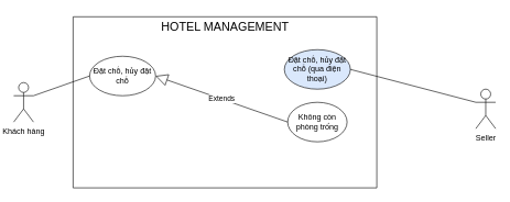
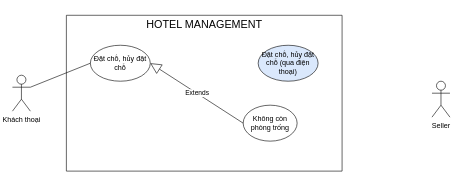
- <mxCell id="5" value="Đặt chỗ, hủy đặt chỗ" style="ellipse;whiteSpace=wrap;html=1;" parent="2" vertex="1"><mxGeometry x="25" y="60" width="100" height="60" as="geometry" /></mxCell>
+ <mxCell id="5" value="Đặt chỗ, hủy đặt chỗ" style="ellipse;whiteSpace=wrap;html=1;" parent="2" vertex="1"><mxGeometry x="40" y="50" width="100" height="60" as="geometry" /></mxCell>
- <mxCell id="9" value="" style="endArrow=none;html=1;rounded=0;exitX=0;exitY=0.333;exitDx=0;exitDy=0;exitPerimeter=0;entryX=1;entryY=0.5;entryDx=0;entryDy=0;" parent="1" source="8" target="4" edge="1"><mxGeometry width="50" height="50" relative="1" as="geometry"><mxPoint x="330" y="95" as="sourcePoint" /><mxPoint x="650" y="95" as="targetPoint" /></mxGeometry></mxCell>
- <mxCell id="6" value="Không còn phòng trống" style="ellipse;whiteSpace=wrap;html=1;" parent="2" vertex="1"><mxGeometry x="325" y="130" width="90" height="60" as="geometry" /></mxCell>
+ <mxCell id="6" value="Không còn phòng trống" style="ellipse;whiteSpace=wrap;html=1;" parent="2" vertex="1"><mxGeometry x="295" y="150" width="90" height="60" as="geometry" /></mxCell>
- <mxCell id="10" value="Khách hàng" style="shape=umlActor;verticalLabelPosition=bottom;verticalAlign=top;html=1;outlineConnect=0;" parent="1" vertex="1"><mxGeometry x="20" y="125" width="30" height="60" as="geometry" /></mxCell>
+ <mxCell id="10" value="Khách thoại" style="shape=umlActor;verticalLabelPosition=bottom;verticalAlign=top;html=1;outlineConnect=0;" parent="1" vertex="1"><mxGeometry x="20" y="125" width="30" height="60" as="geometry" /></mxCell>
